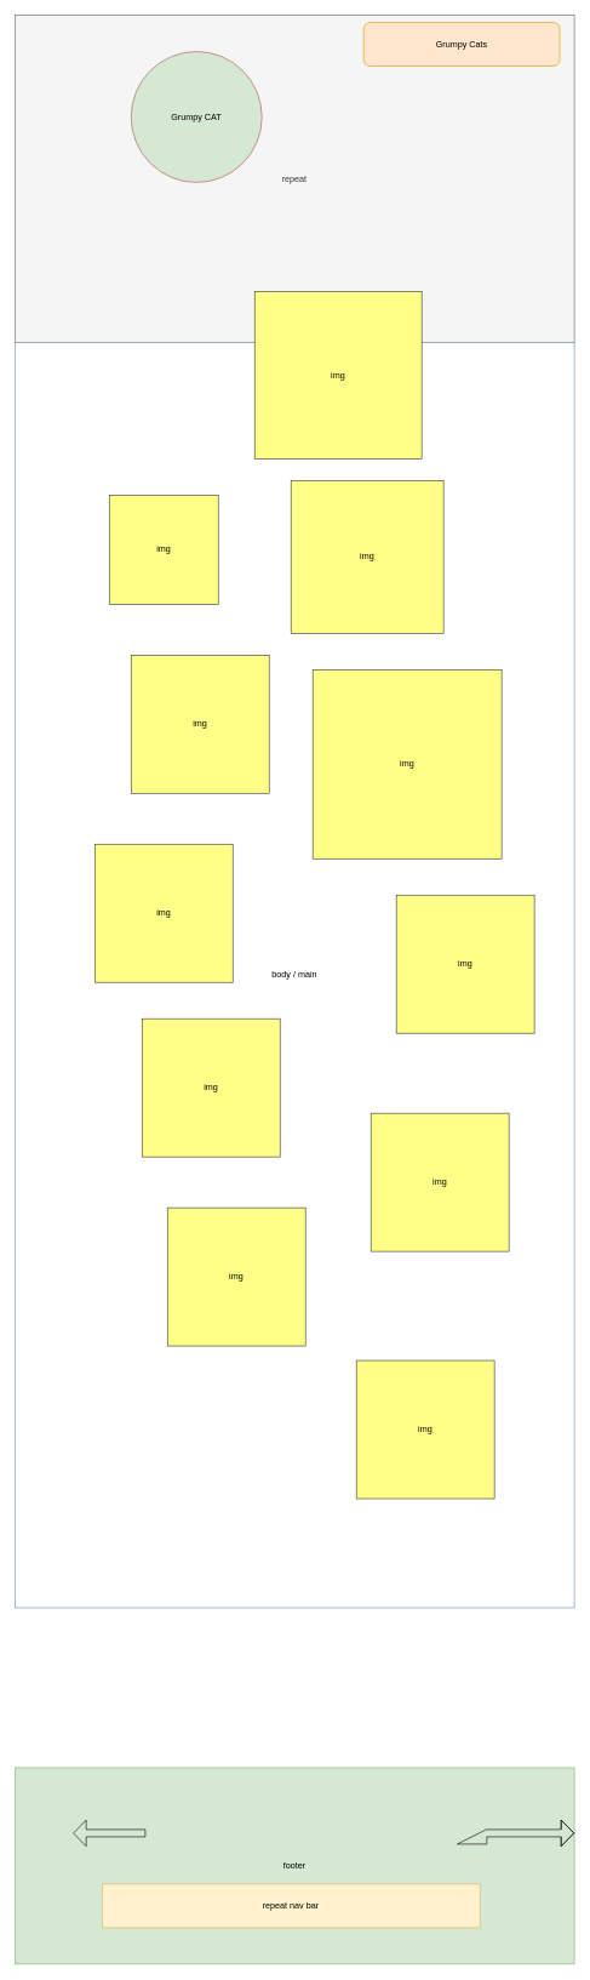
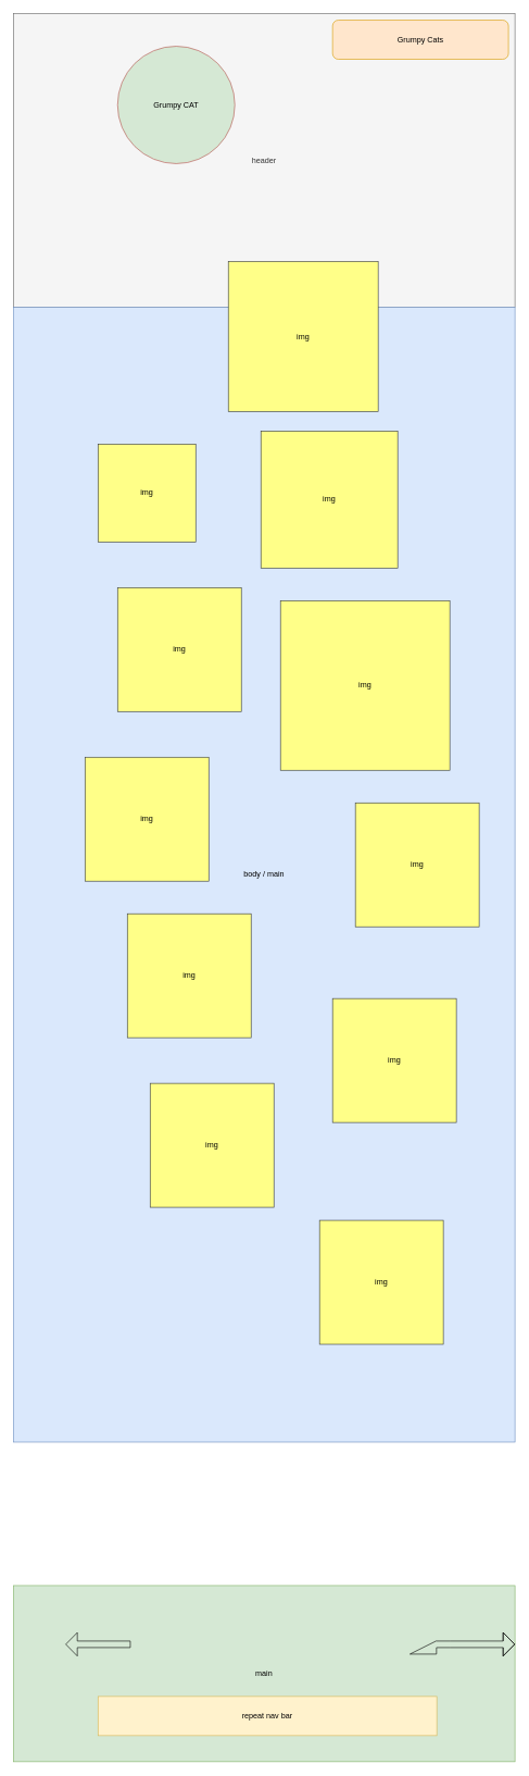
- <mxCell id="3" value="Grumpy Cats" style="rounded=1;whiteSpace=wrap;html=1;fillColor=#ffe6cc;strokeColor=#d79b00;" vertex="1" parent="1"><mxGeometry x="500" y="30" width="270" height="60" as="geometry" /></mxCell>
+ <mxCell id="3" value="Grumpy Cats" style="rounded=1;whiteSpace=wrap;html=1;fillColor=#ffe6cc;strokeColor=#d79b00;" vertex="1" parent="1"><mxGeometry x="510" y="30" width="270" height="60" as="geometry" /></mxCell>
- <mxCell id="2" value="repeat" style="rounded=0;whiteSpace=wrap;html=1;fillColor=#f5f5f5;fontColor=#333333;strokeColor=#666666;" vertex="1" parent="1"><mxGeometry x="20" y="20" width="770" height="450" as="geometry" /></mxCell>
+ <mxCell id="2" value="header" style="rounded=0;whiteSpace=wrap;html=1;fillColor=#f5f5f5;fontColor=#333333;strokeColor=#666666;" vertex="1" parent="1"><mxGeometry x="20" y="20" width="770" height="450" as="geometry" /></mxCell>
- <mxCell id="5" value="body / main" style="rounded=0;whiteSpace=wrap;html=1;fillColor=#ffffff;strokeColor=#6c8ebf;" vertex="1" parent="1"><mxGeometry x="20" y="470" width="770" height="1740" as="geometry" /></mxCell>
+ <mxCell id="5" value="body / main" style="rounded=0;whiteSpace=wrap;html=1;fillColor=#dae8fc;strokeColor=#6c8ebf;" vertex="1" parent="1"><mxGeometry x="20" y="470" width="770" height="1740" as="geometry" /></mxCell>
- <mxCell id="17" value="footer" style="rounded=0;whiteSpace=wrap;html=1;fillColor=#d5e8d4;strokeColor=#82b366;" vertex="1" parent="1"><mxGeometry x="20" y="2430" width="770" height="270" as="geometry" /></mxCell>
+ <mxCell id="17" value="main" style="rounded=0;whiteSpace=wrap;html=1;fillColor=#d5e8d4;strokeColor=#82b366;" vertex="1" parent="1"><mxGeometry x="20" y="2430" width="770" height="270" as="geometry" /></mxCell>
- <mxCell id="18" value="repeat nav bar" style="rounded=0;whiteSpace=wrap;html=1;fillColor=#fff2cc;strokeColor=#d6b656;" vertex="1" parent="1"><mxGeometry x="140" y="2590" width="520" height="60" as="geometry" /></mxCell>
+ <mxCell id="18" value="repeat nav bar" style="rounded=0;whiteSpace=wrap;html=1;fillColor=#fff2cc;strokeColor=#d6b656;" vertex="1" parent="1"><mxGeometry x="150" y="2600" width="520" height="60" as="geometry" /></mxCell>
